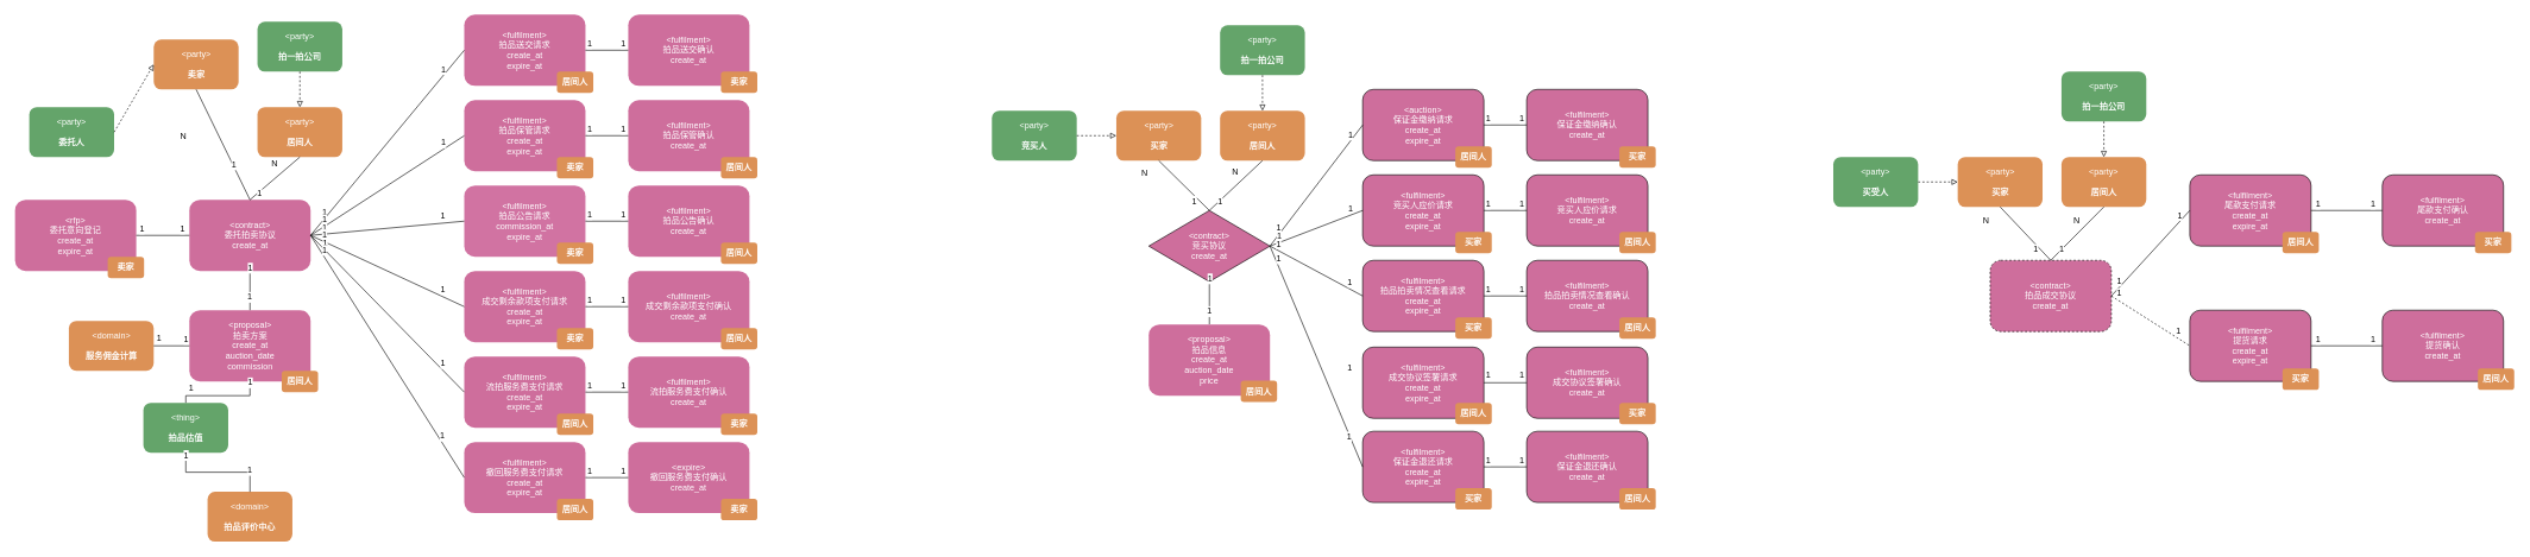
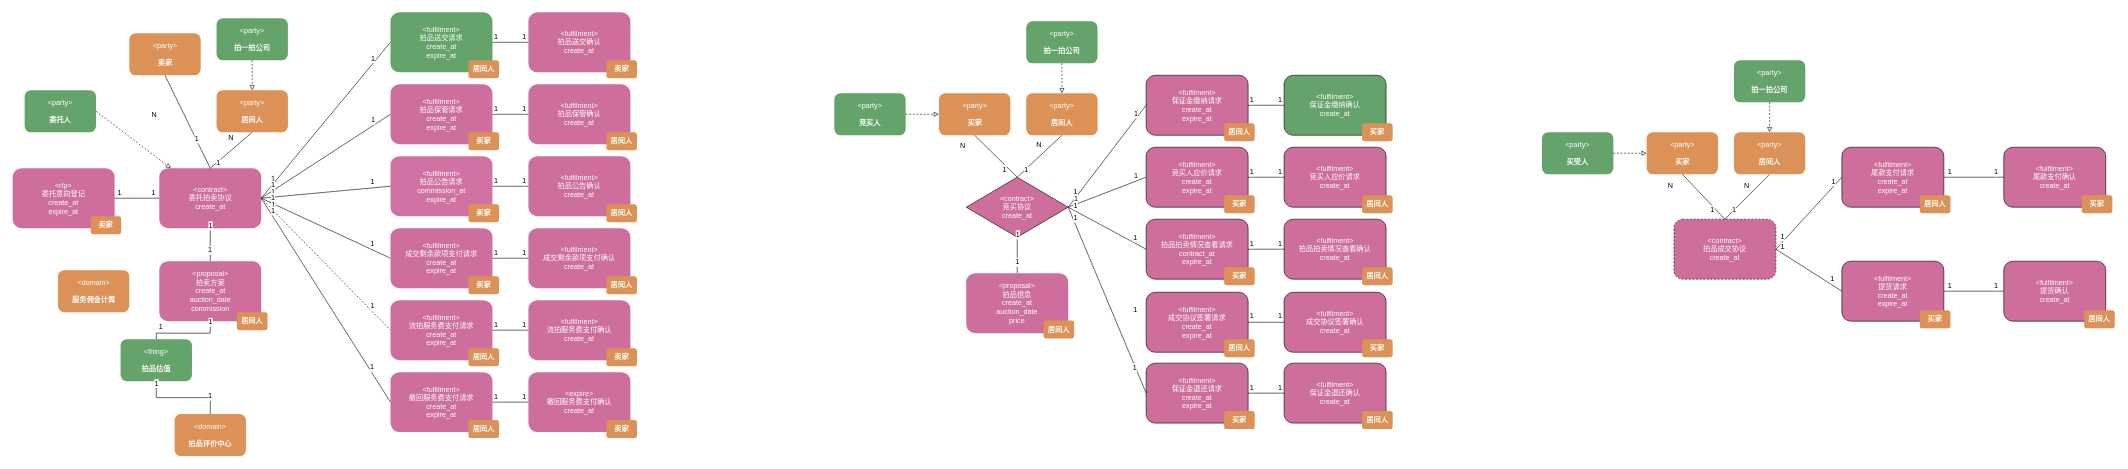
- <mxCell id="4" value="&lt;font color=&quot;#ffffff&quot;&gt;&amp;lt;fulfilment&amp;gt;&lt;br&gt;拍品送交请求&lt;br&gt;create_at&lt;br&gt;expire_at&lt;br&gt;&lt;/font&gt;" style="rounded=1;whiteSpace=wrap;html=1;fillColor=#CE6E9C;noLabel=0;comic=0;recursiveResize=1;strokeColor=none;" vertex="1" parent="1"><mxGeometry x="650" y="20" width="170" height="100" as="geometry" /></mxCell>
+ <mxCell id="4" value="&lt;font color=&quot;#ffffff&quot;&gt;&amp;lt;fulfilment&amp;gt;&lt;br&gt;拍品送交请求&lt;br&gt;create_at&lt;br&gt;expire_at&lt;br&gt;&lt;/font&gt;" style="rounded=1;whiteSpace=wrap;html=1;fillColor=#64a46a;noLabel=0;comic=0;recursiveResize=1;strokeColor=none;" vertex="1" parent="1"><mxGeometry x="650" y="20" width="170" height="100" as="geometry" /></mxCell>
- <mxCell id="135" style="edgeStyle=none;rounded=0;orthogonalLoop=1;jettySize=auto;html=1;exitX=1;exitY=0.5;exitDx=0;exitDy=0;endArrow=block;endFill=0;dashed=1;fontSize=12;entryX=0;entryY=0.5;entryDx=0;entryDy=0;" edge="1" parent="1" source="113" target="114"><mxGeometry relative="1" as="geometry"><mxPoint x="429.5" y="110" as="sourcePoint" /><mxPoint x="429.5" y="160" as="targetPoint" /></mxGeometry></mxCell>
+ <mxCell id="135" style="edgeStyle=none;rounded=0;orthogonalLoop=1;jettySize=auto;html=1;exitX=1;exitY=0.5;exitDx=0;exitDy=0;endArrow=block;endFill=0;dashed=1;fontSize=12;" edge="1" parent="1" source="113" target="3"><mxGeometry relative="1" as="geometry"><mxPoint x="429.5" y="110" as="sourcePoint" /><mxPoint x="429.5" y="160" as="targetPoint" /></mxGeometry></mxCell>
- <mxCell id="54" value="&lt;font color=&quot;#ffffff&quot;&gt;&amp;lt;auction&amp;gt;&lt;br&gt;保证金缴纳请求&lt;br&gt;create_at&lt;br&gt;expire_at&lt;br&gt;&lt;/font&gt;" style="rounded=1;whiteSpace=wrap;html=1;fillColor=#CE6E9C;noLabel=0;comic=0;recursiveResize=1;" vertex="1" parent="1"><mxGeometry x="1910" y="125" width="170" height="100" as="geometry" /></mxCell>
+ <mxCell id="54" value="&lt;font color=&quot;#ffffff&quot;&gt;&amp;lt;fulfilment&amp;gt;&lt;br&gt;保证金缴纳请求&lt;br&gt;create_at&lt;br&gt;expire_at&lt;br&gt;&lt;/font&gt;" style="rounded=1;whiteSpace=wrap;html=1;fillColor=#CE6E9C;noLabel=0;comic=0;recursiveResize=1;" vertex="1" parent="1"><mxGeometry x="1910" y="125" width="170" height="100" as="geometry" /></mxCell>
- <mxCell id="55" value="&lt;font color=&quot;#ffffff&quot;&gt;&amp;lt;fulfilment&amp;gt;&lt;br&gt;保证金缴纳确认&lt;br&gt;create_at&lt;br&gt;&lt;/font&gt;" style="rounded=1;whiteSpace=wrap;html=1;fillColor=#CE6E9C;noLabel=0;comic=0;recursiveResize=1;" vertex="1" parent="1"><mxGeometry x="2140" y="125" width="170" height="100" as="geometry" /></mxCell>
+ <mxCell id="55" value="&lt;font color=&quot;#ffffff&quot;&gt;&amp;lt;fulfilment&amp;gt;&lt;br&gt;保证金缴纳确认&lt;br&gt;create_at&lt;br&gt;&lt;/font&gt;" style="rounded=1;whiteSpace=wrap;html=1;fillColor=#64a46a;noLabel=0;comic=0;recursiveResize=1;" vertex="1" parent="1"><mxGeometry x="2140" y="125" width="170" height="100" as="geometry" /></mxCell>
- <mxCell id="58" value="&lt;font color=&quot;#ffffff&quot;&gt;&amp;lt;fulfilment&amp;gt;&lt;br&gt;拍品拍卖情况查看请求&lt;br&gt;create_at&lt;br&gt;expire_at&lt;br&gt;&lt;/font&gt;" style="rounded=1;whiteSpace=wrap;html=1;fillColor=#CE6E9C;noLabel=0;comic=0;recursiveResize=1;" vertex="1" parent="1"><mxGeometry x="1910" y="365" width="170" height="100" as="geometry" /></mxCell>
+ <mxCell id="58" value="&lt;font color=&quot;#ffffff&quot;&gt;&amp;lt;fulfilment&amp;gt;&lt;br&gt;拍品拍卖情况查看请求&lt;br&gt;contract_at&lt;br&gt;expire_at&lt;br&gt;&lt;/font&gt;" style="rounded=1;whiteSpace=wrap;html=1;fillColor=#CE6E9C;noLabel=0;comic=0;recursiveResize=1;" vertex="1" parent="1"><mxGeometry x="1910" y="365" width="170" height="100" as="geometry" /></mxCell>
- <mxCell id="47" style="rounded=0;orthogonalLoop=1;jettySize=auto;html=1;entryX=0;entryY=0.5;entryDx=0;entryDy=0;endArrow=none;endFill=0;fontSize=12;exitX=1;exitY=0.5;exitDx=0;exitDy=0;" edge="1" parent="1" source="3" target="13"><mxGeometry relative="1" as="geometry"><mxPoint x="520" y="320" as="sourcePoint" /><mxPoint x="690" y="110" as="targetPoint" /></mxGeometry></mxCell>
+ <mxCell id="47" style="rounded=0;orthogonalLoop=1;jettySize=auto;html=1;entryX=0;entryY=0.5;entryDx=0;entryDy=0;endArrow=none;endFill=0;fontSize=12;exitX=1;exitY=0.5;exitDx=0;exitDy=0;dashed=1;" edge="1" parent="1" source="3" target="13"><mxGeometry relative="1" as="geometry"><mxPoint x="520" y="320" as="sourcePoint" /><mxPoint x="690" y="110" as="targetPoint" /></mxGeometry></mxCell>
- <mxCell id="100" style="rounded=0;orthogonalLoop=1;jettySize=auto;html=1;entryX=0;entryY=0.5;entryDx=0;entryDy=0;endArrow=none;endFill=0;fontSize=12;exitX=1;exitY=0.5;exitDx=0;exitDy=0;dashed=1;" edge="1" parent="1" target="89" source="86"><mxGeometry relative="1" as="geometry"><mxPoint x="2960" y="415" as="sourcePoint" /><mxPoint x="3100" y="165" as="targetPoint" /></mxGeometry></mxCell>
+ <mxCell id="100" style="rounded=0;orthogonalLoop=1;jettySize=auto;html=1;entryX=0;entryY=0.5;entryDx=0;entryDy=0;endArrow=none;endFill=0;fontSize=12;exitX=1;exitY=0.5;exitDx=0;exitDy=0;" edge="1" parent="1" target="89" source="86"><mxGeometry relative="1" as="geometry"><mxPoint x="2960" y="415" as="sourcePoint" /><mxPoint x="3100" y="165" as="targetPoint" /></mxGeometry></mxCell>
- <mxCell id="125" style="edgeStyle=orthogonalEdgeStyle;rounded=0;orthogonalLoop=1;jettySize=auto;html=1;endArrow=none;endFill=0;fontSize=12;entryX=1;entryY=0.5;entryDx=0;entryDy=0;exitX=0;exitY=0.5;exitDx=0;exitDy=0;" edge="1" parent="1" source="2" target="124"><mxGeometry relative="1" as="geometry"><mxPoint x="359.5" y="560" as="sourcePoint" /><mxPoint x="359.5" y="600" as="targetPoint" /></mxGeometry></mxCell>
- <mxCell id="126" value="1" style="edgeLabel;html=1;align=center;verticalAlign=middle;resizable=0;points=[];fontSize=12;" vertex="1" connectable="0" parent="125"><mxGeometry x="-0.82" relative="1" as="geometry"><mxPoint y="-10" as="offset" /></mxGeometry></mxCell>
- <mxCell id="127" value="1" style="edgeLabel;html=1;align=center;verticalAlign=middle;resizable=0;points=[];fontSize=12;" vertex="1" connectable="0" parent="125"><mxGeometry x="0.72" y="-1" relative="1" as="geometry"><mxPoint y="-11" as="offset" /></mxGeometry></mxCell>
